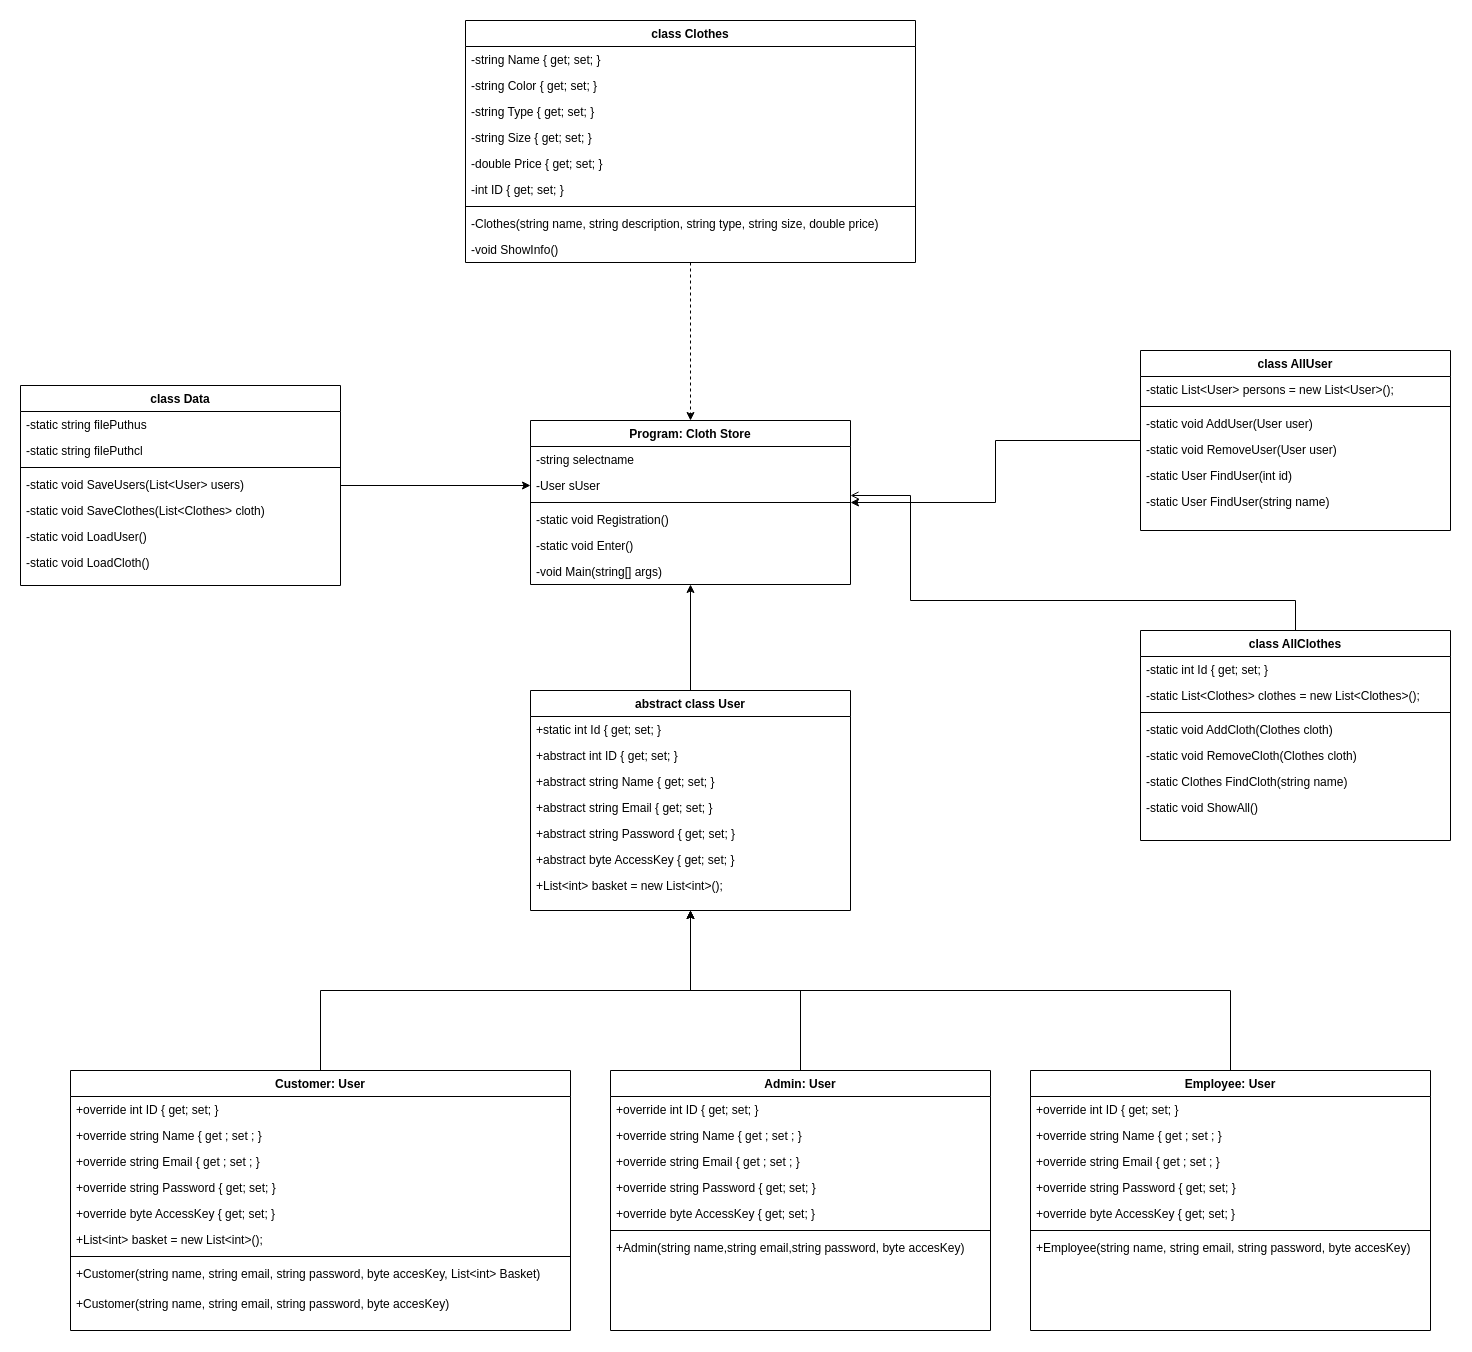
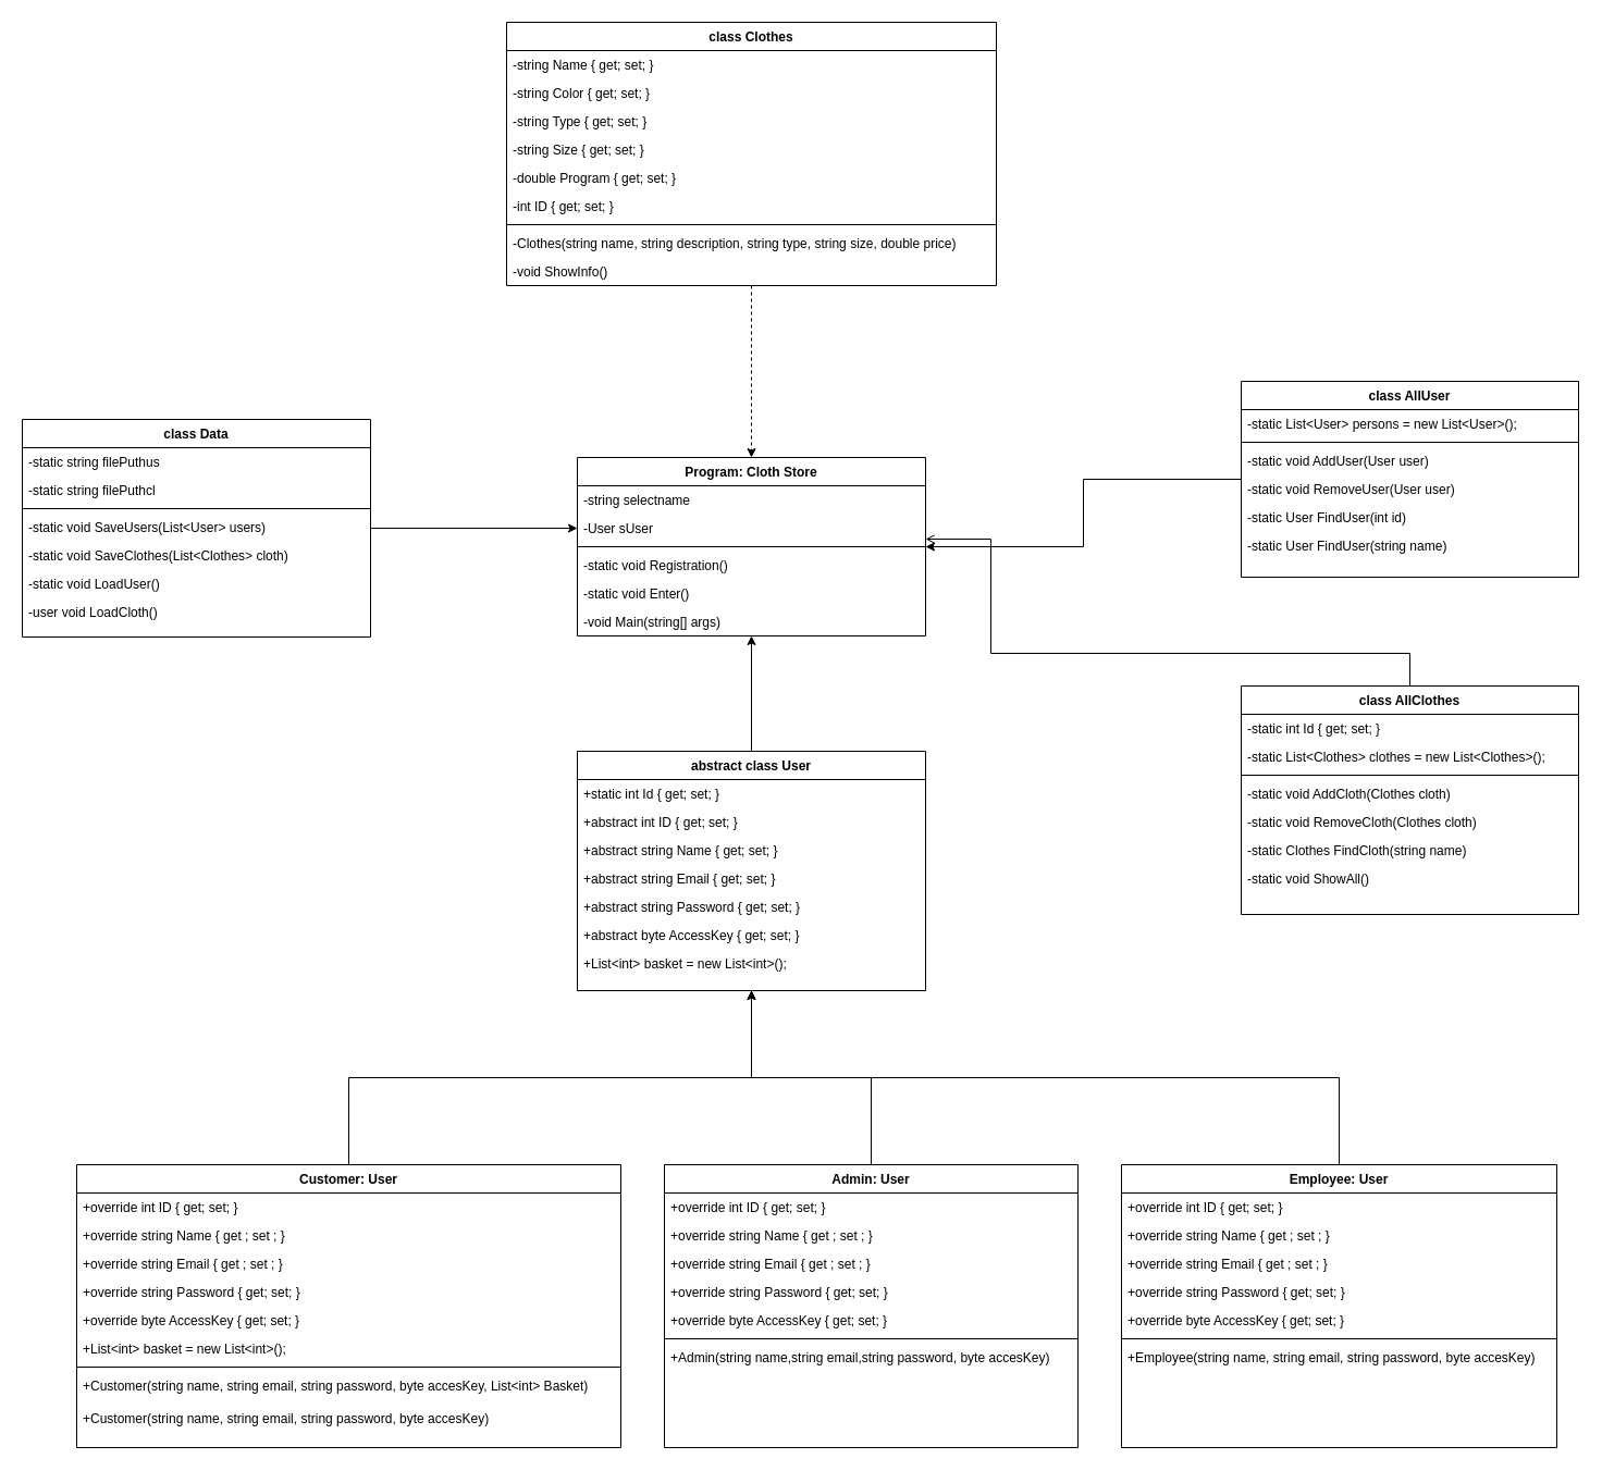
- <mxCell id="62" value="-double Price { get; set; }" style="text;align=left;verticalAlign=top;spacingLeft=4;spacingRight=4;overflow=hidden;rotatable=0;points=[[0,0.5],[1,0.5]];portConstraint=eastwest;" vertex="1" parent="57"><mxGeometry y="130" width="450" height="26" as="geometry" /></mxCell>
+ <mxCell id="62" value="-double Program { get; set; }" style="text;align=left;verticalAlign=top;spacingLeft=4;spacingRight=4;overflow=hidden;rotatable=0;points=[[0,0.5],[1,0.5]];portConstraint=eastwest;" vertex="1" parent="57"><mxGeometry y="130" width="450" height="26" as="geometry" /></mxCell>
- <mxCell id="17" value="-static void LoadCloth()" style="text;align=left;verticalAlign=top;spacingLeft=4;spacingRight=4;overflow=hidden;rotatable=0;points=[[0,0.5],[1,0.5]];portConstraint=eastwest;" vertex="1" parent="10"><mxGeometry y="164" width="320" height="26" as="geometry" /></mxCell>
+ <mxCell id="17" value="-user void LoadCloth()" style="text;align=left;verticalAlign=top;spacingLeft=4;spacingRight=4;overflow=hidden;rotatable=0;points=[[0,0.5],[1,0.5]];portConstraint=eastwest;" vertex="1" parent="10"><mxGeometry y="164" width="320" height="26" as="geometry" /></mxCell>
